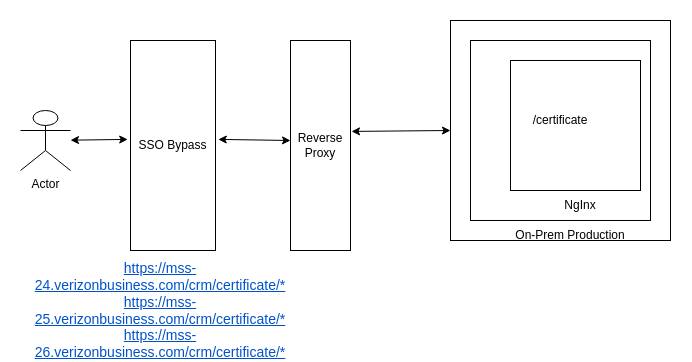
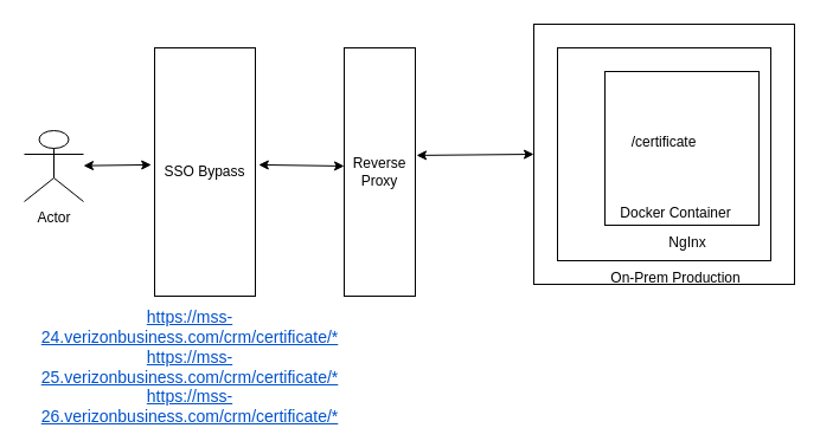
+ <mxCell id="12" value="Docker Container" style="text;html=1;strokeColor=none;fillColor=none;align=center;verticalAlign=middle;whiteSpace=wrap;rounded=0;" vertex="1" parent="1"><mxGeometry x="520" y="170" width="100" height="20" as="geometry" /></mxCell>
